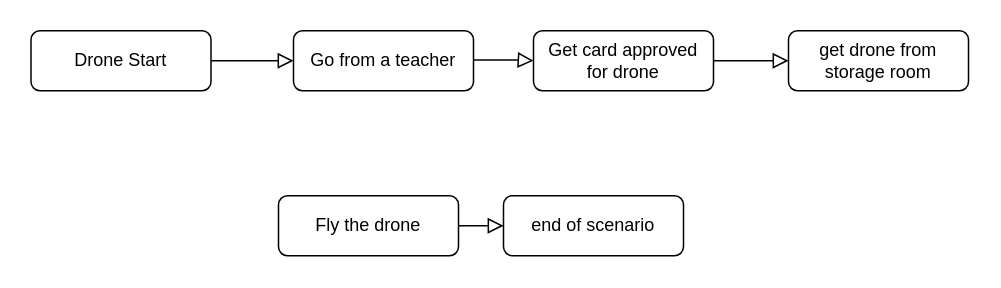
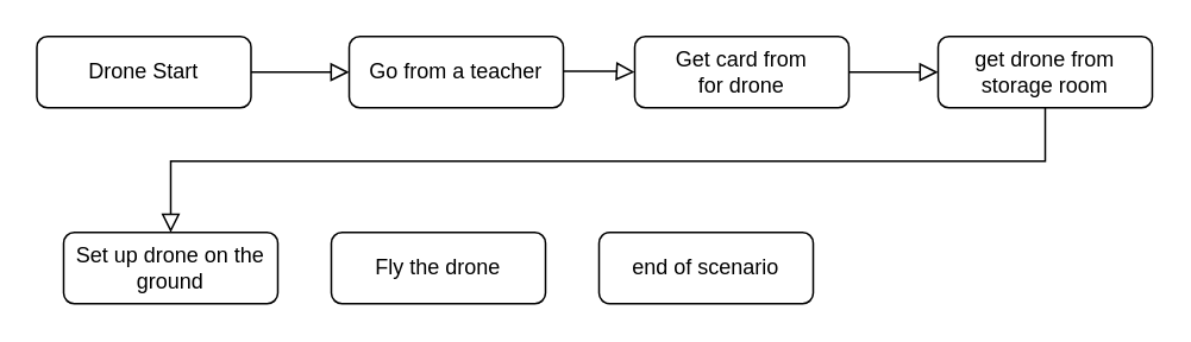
- <mxCell id="5" value="&lt;div&gt;Get card approved&lt;/div&gt;&lt;div&gt;for drone&lt;br&gt;&lt;/div&gt;" style="rounded=1;whiteSpace=wrap;html=1;fontSize=12;glass=0;strokeWidth=1;shadow=0;" parent="1" vertex="1"><mxGeometry x="355" y="20" width="120" height="40" as="geometry" /></mxCell>
+ <mxCell id="5" value="&lt;div&gt;Get card from&lt;/div&gt;&lt;div&gt;for drone&lt;br&gt;&lt;/div&gt;" style="rounded=1;whiteSpace=wrap;html=1;fontSize=12;glass=0;strokeWidth=1;shadow=0;" parent="1" vertex="1"><mxGeometry x="355" y="20" width="120" height="40" as="geometry" /></mxCell>
+ <mxCell id="8" value="" style="edgeStyle=orthogonalEdgeStyle;rounded=0;html=1;jettySize=auto;orthogonalLoop=1;fontSize=11;endArrow=block;endFill=0;endSize=8;strokeWidth=1;shadow=0;labelBackgroundColor=none;exitX=0.5;exitY=1;exitDx=0;exitDy=0;entryX=0.5;entryY=0;entryDx=0;entryDy=0;" parent="1" target="9" edge="1" source="7"><mxGeometry y="10" relative="1" as="geometry"><mxPoint as="offset" /><mxPoint x="754.5" y="60" as="sourcePoint" /><mxPoint x="85" y="100" as="targetPoint" /><Array as="points"><mxPoint x="585" y="90" /><mxPoint x="95" y="90" /></Array></mxGeometry></mxCell>
+ <mxCell id="9" value="Set up drone on the ground" style="rounded=1;whiteSpace=wrap;html=1;fontSize=12;glass=0;strokeWidth=1;shadow=0;" parent="1" vertex="1"><mxGeometry x="35" y="130" width="120" height="40" as="geometry" /></mxCell>
- <mxCell id="11" value="" style="rounded=0;html=1;jettySize=auto;orthogonalLoop=1;fontSize=11;endArrow=block;endFill=0;endSize=8;strokeWidth=1;shadow=0;labelBackgroundColor=none;edgeStyle=orthogonalEdgeStyle;exitX=1;exitY=0.5;exitDx=0;exitDy=0;entryX=0;entryY=0.5;entryDx=0;entryDy=0;" parent="1" source="10" target="12" edge="1"><mxGeometry y="20" relative="1" as="geometry"><mxPoint as="offset" /><mxPoint x="525" y="139.5" as="sourcePoint" /><mxPoint x="345" y="150" as="targetPoint" /><Array as="points" /></mxGeometry></mxCell>
